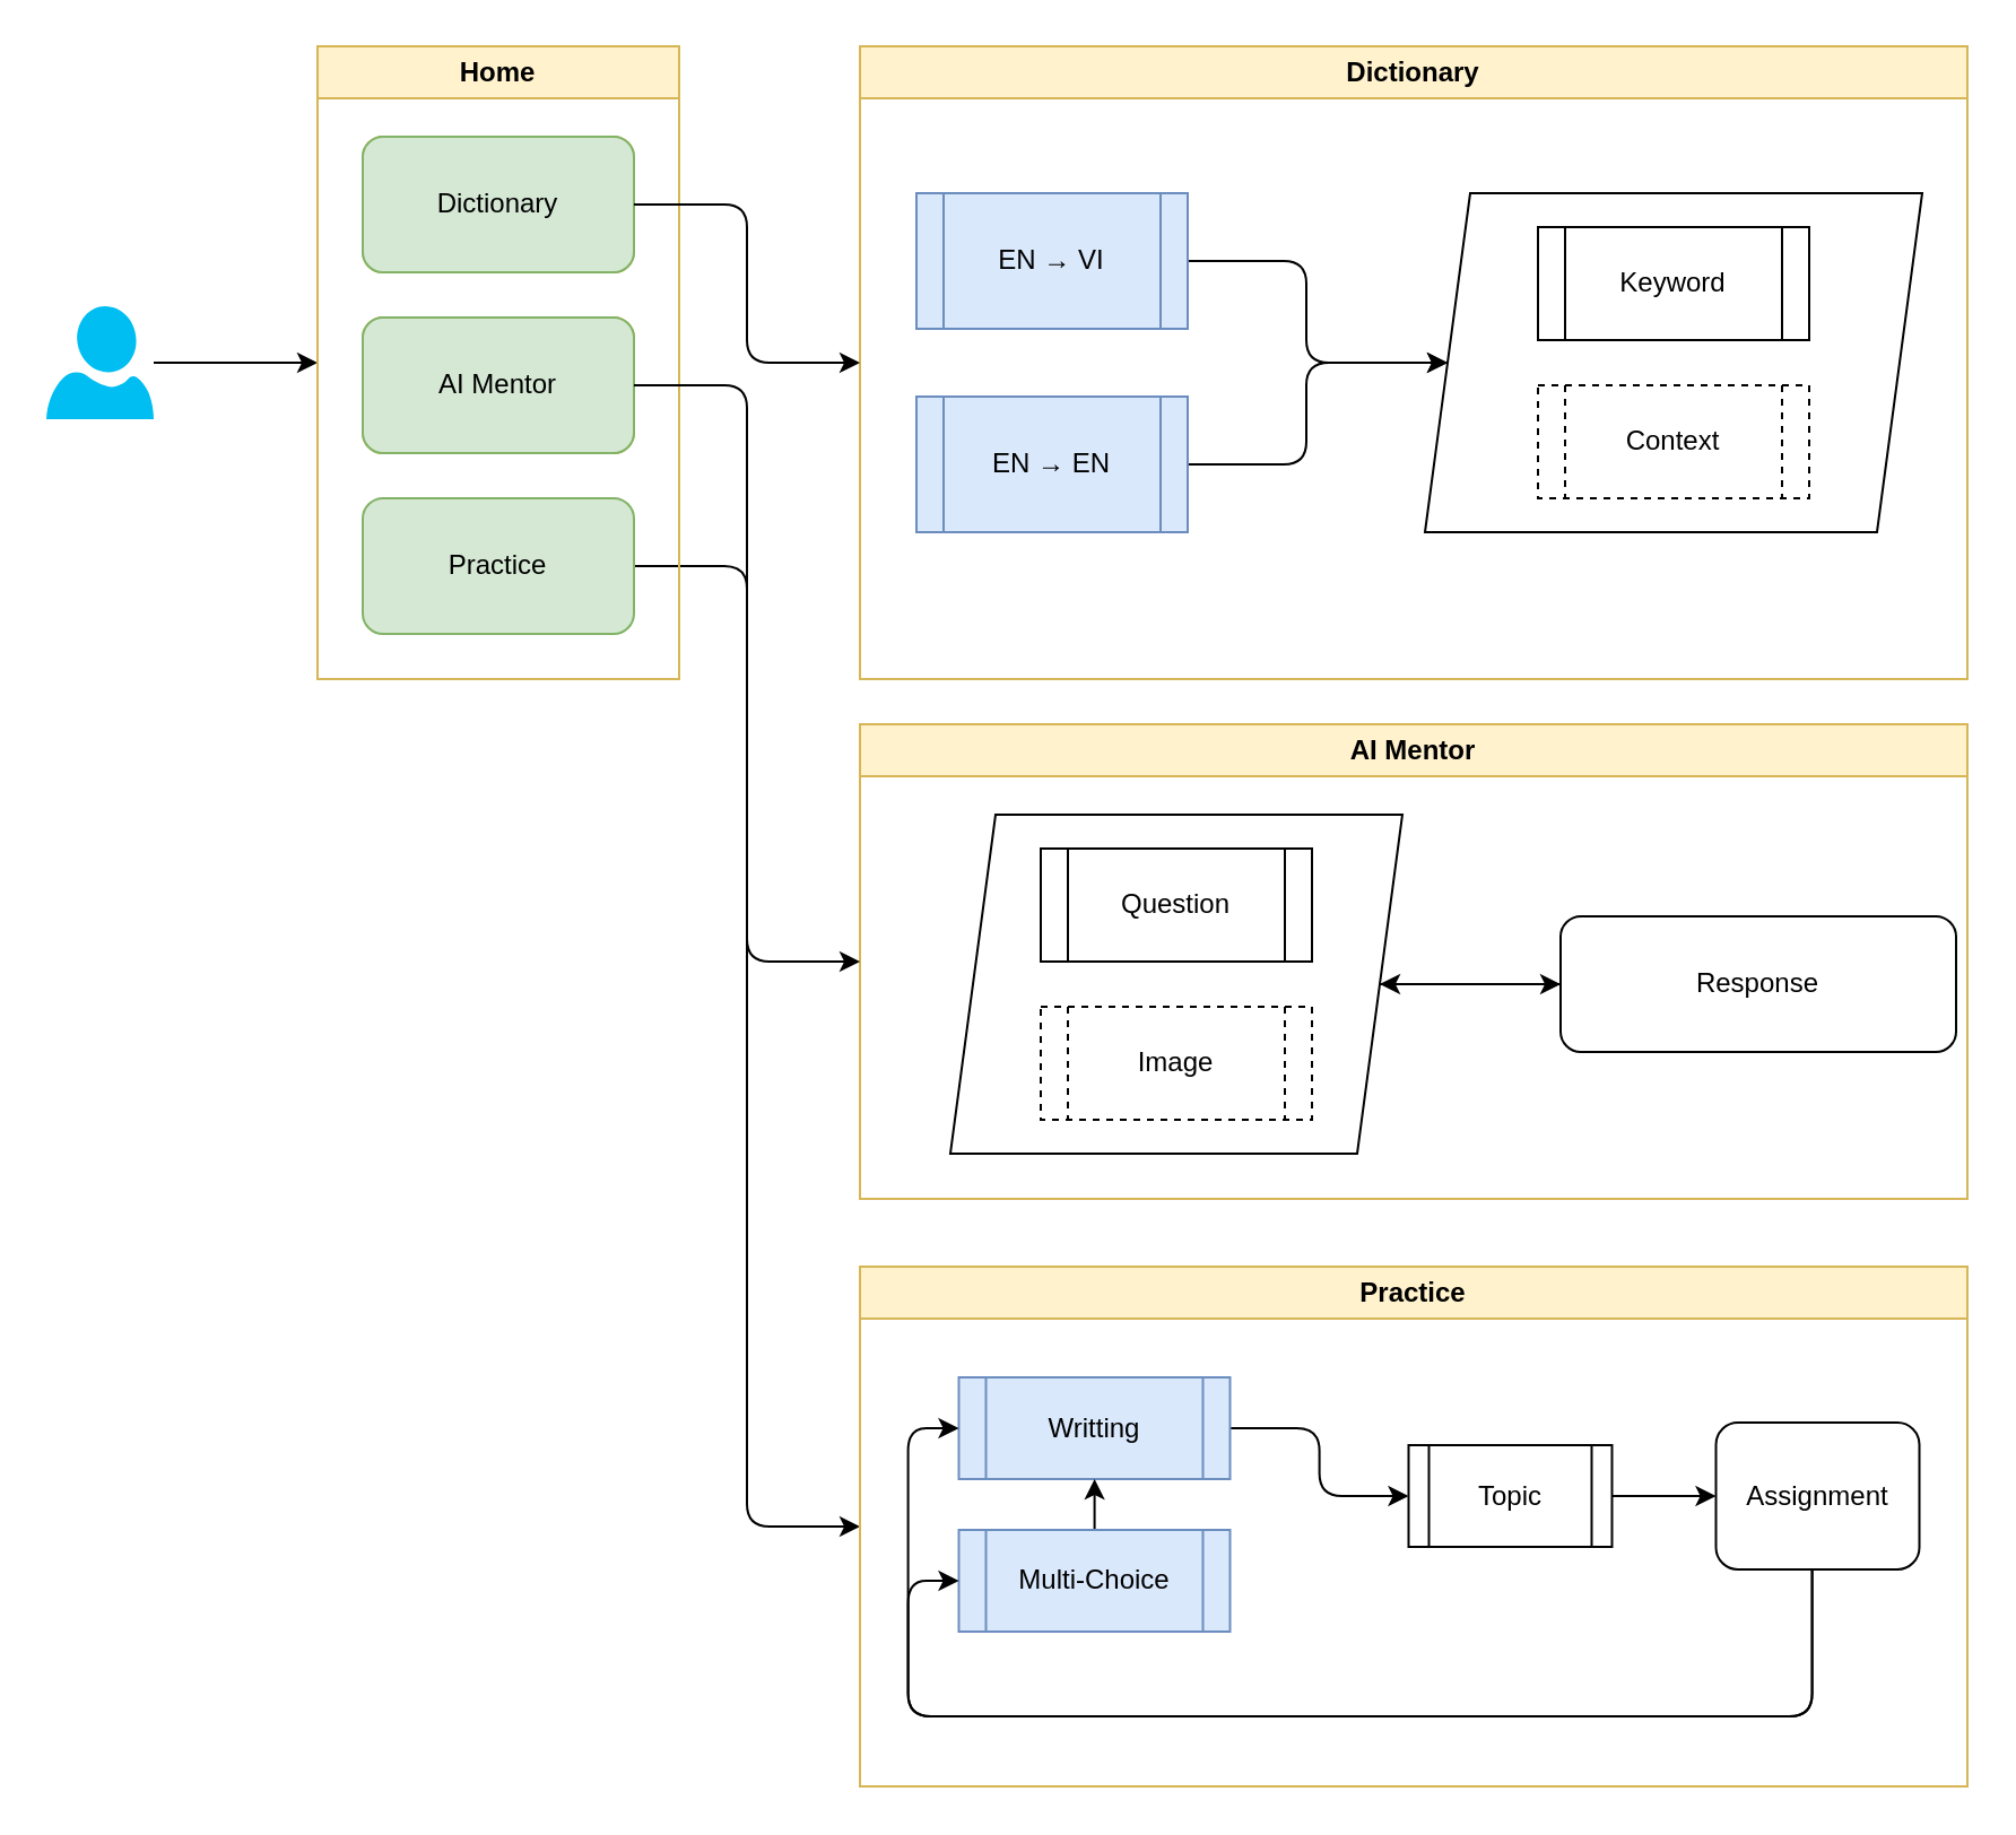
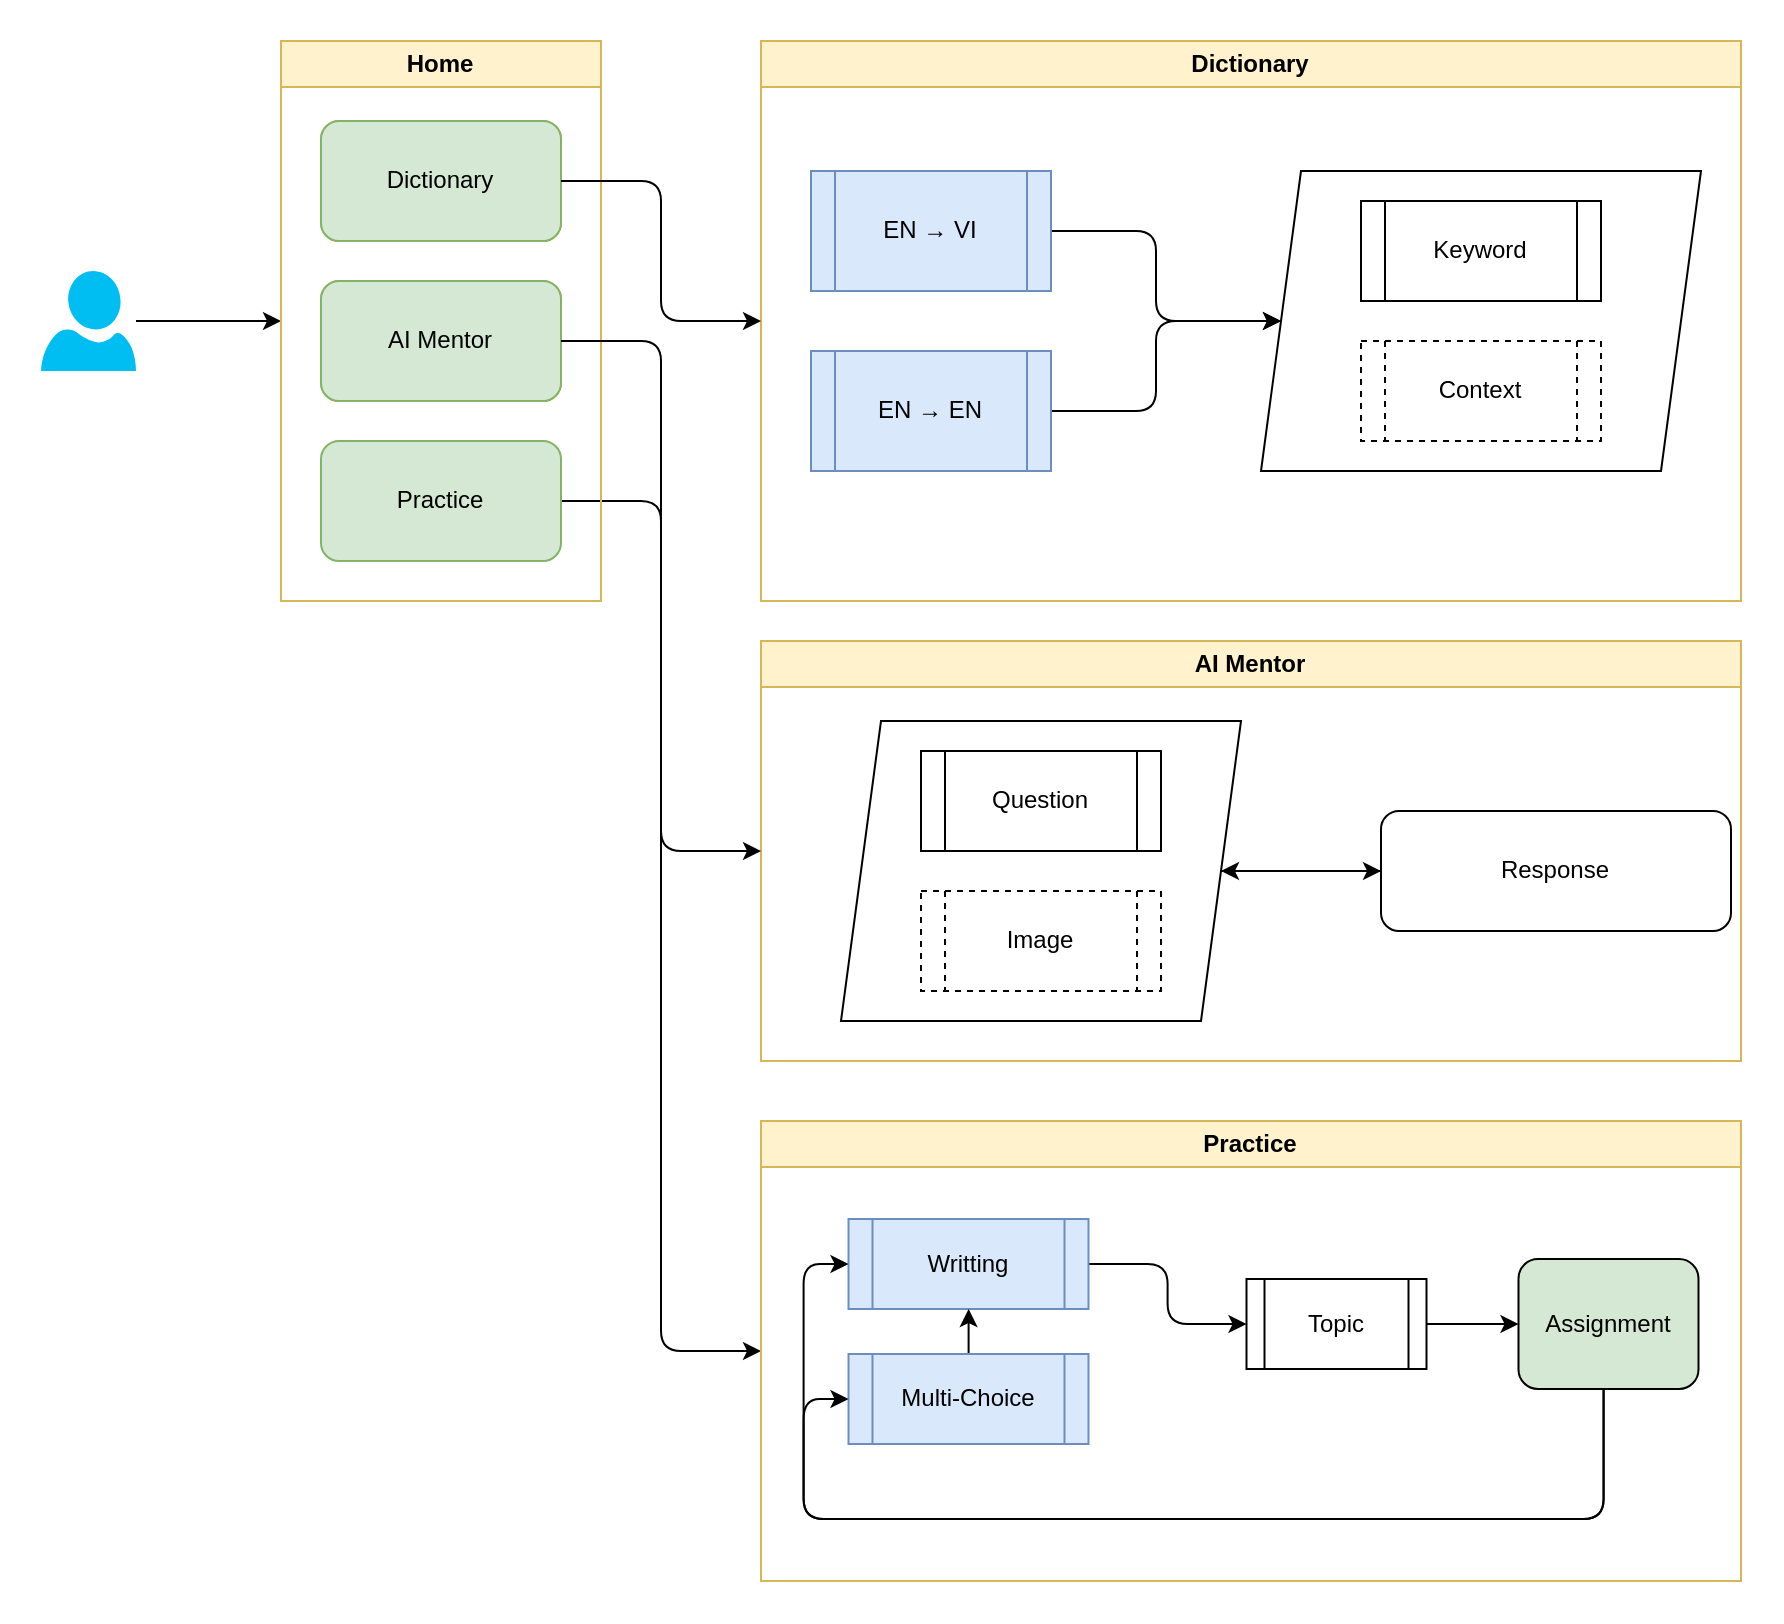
- <mxCell id="36" value="Assignment" style="rounded=1;whiteSpace=wrap;html=1;" vertex="1" parent="27"><mxGeometry x="378.75" y="69" width="90" height="65" as="geometry" /></mxCell>
+ <mxCell id="36" value="Assignment" style="rounded=1;whiteSpace=wrap;html=1;fillColor=#d5e8d4;" vertex="1" parent="27"><mxGeometry x="378.75" y="69" width="90" height="65" as="geometry" /></mxCell>
